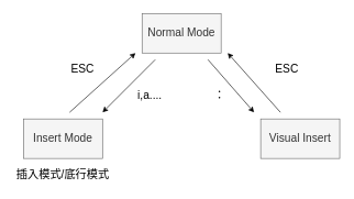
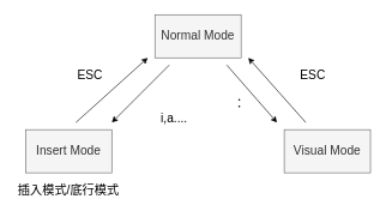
- <mxCell id="12" value="i,a...." style="text;html=1;strokeColor=none;fillColor=none;align=center;verticalAlign=middle;whiteSpace=wrap;rounded=0;fontSize=17;" parent="1" vertex="1"><mxGeometry x="197" y="130" width="60" height="30" as="geometry" /></mxCell>
+ <mxCell id="12" value="i,a...." style="text;html=1;strokeColor=none;fillColor=none;align=center;verticalAlign=middle;whiteSpace=wrap;rounded=0;fontSize=17;" parent="1" vertex="1"><mxGeometry x="212" y="150" width="60" height="30" as="geometry" /></mxCell>
- <mxCell id="4" value="Visual Insert" style="rounded=0;whiteSpace=wrap;html=1;fontSize=17;fillColor=#f5f5f5;fontColor=#333333;strokeColor=#666666;" parent="1" vertex="1"><mxGeometry x="395" y="180" width="120" height="60" as="geometry" /></mxCell>
+ <mxCell id="4" value="Visual Mode" style="rounded=0;whiteSpace=wrap;html=1;fontSize=17;fillColor=#f5f5f5;fontColor=#333333;strokeColor=#666666;" parent="1" vertex="1"><mxGeometry x="395" y="180" width="120" height="60" as="geometry" /></mxCell>
